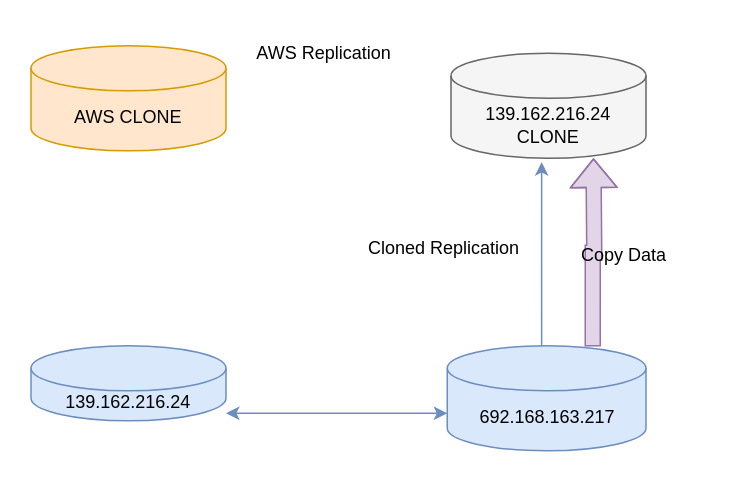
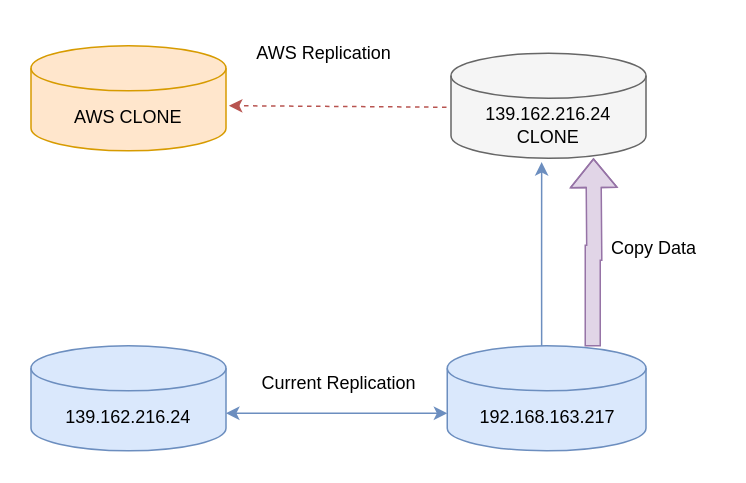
+ <mxCell id="8" value="" style="endArrow=classic;html=1;rounded=0;exitX=-0.023;exitY=0.514;exitDx=0;exitDy=0;exitPerimeter=0;fillColor=#f8cecc;strokeColor=#b85450;entryX=1.015;entryY=0.571;entryDx=0;entryDy=0;entryPerimeter=0;dashed=1;" edge="1" parent="1" source="6" target="4"><mxGeometry width="50" height="50" relative="1" as="geometry"><mxPoint x="210" y="80" as="sourcePoint" /><mxPoint x="180" y="100" as="targetPoint" /></mxGeometry></mxCell>
- <mxCell id="10" value="Cloned Replication" style="text;html=1;align=center;verticalAlign=middle;resizable=0;points=[];autosize=1;strokeColor=none;fillColor=none;" vertex="1" parent="1"><mxGeometry x="230" y="150" width="130" height="30" as="geometry" /></mxCell>
- <mxCell id="13" value="Copy Data" style="text;html=1;align=center;verticalAlign=middle;resizable=0;points=[];autosize=1;strokeColor=none;fillColor=none;" vertex="1" parent="1"><mxGeometry x="375" y="155" width="80" height="30" as="geometry" /></mxCell>
+ <mxCell id="13" value="Copy Data" style="text;html=1;align=center;verticalAlign=middle;resizable=0;points=[];autosize=1;strokeColor=none;fillColor=none;" vertex="1" parent="1"><mxGeometry x="395" y="150" width="80" height="30" as="geometry" /></mxCell>
- <mxCell id="2" value="139.162.216.24" style="shape=cylinder3;whiteSpace=wrap;html=1;boundedLbl=1;backgroundOutline=1;size=15;fillColor=#dae8fc;strokeColor=#6c8ebf;fontColor=#000000;" vertex="1" parent="1"><mxGeometry x="20" y="230" width="130" height="50" as="geometry" /></mxCell>
+ <mxCell id="2" value="139.162.216.24" style="shape=cylinder3;whiteSpace=wrap;html=1;boundedLbl=1;backgroundOutline=1;size=15;fillColor=#dae8fc;strokeColor=#6c8ebf;fontColor=#000000;" vertex="1" parent="1"><mxGeometry x="20" y="230" width="130" height="70" as="geometry" /></mxCell>
+ <mxCell id="11" value="Current Replication" style="text;html=1;align=center;verticalAlign=middle;resizable=0;points=[];autosize=1;strokeColor=none;fillColor=none;" vertex="1" parent="1"><mxGeometry x="160" y="240" width="130" height="30" as="geometry" /></mxCell>
- <mxCell id="3" value="&lt;div&gt;692.168.163.217&lt;/div&gt;" style="shape=cylinder3;whiteSpace=wrap;html=1;boundedLbl=1;backgroundOutline=1;size=15;fillColor=#dae8fc;strokeColor=#6c8ebf;fontColor=#000000;" vertex="1" parent="1"><mxGeometry x="297.5" y="230" width="132.5" height="70" as="geometry" /></mxCell>
+ <mxCell id="3" value="&lt;div&gt;192.168.163.217&lt;/div&gt;" style="shape=cylinder3;whiteSpace=wrap;html=1;boundedLbl=1;backgroundOutline=1;size=15;fillColor=#dae8fc;strokeColor=#6c8ebf;fontColor=#000000;" vertex="1" parent="1"><mxGeometry x="297.5" y="230" width="132.5" height="70" as="geometry" /></mxCell>
